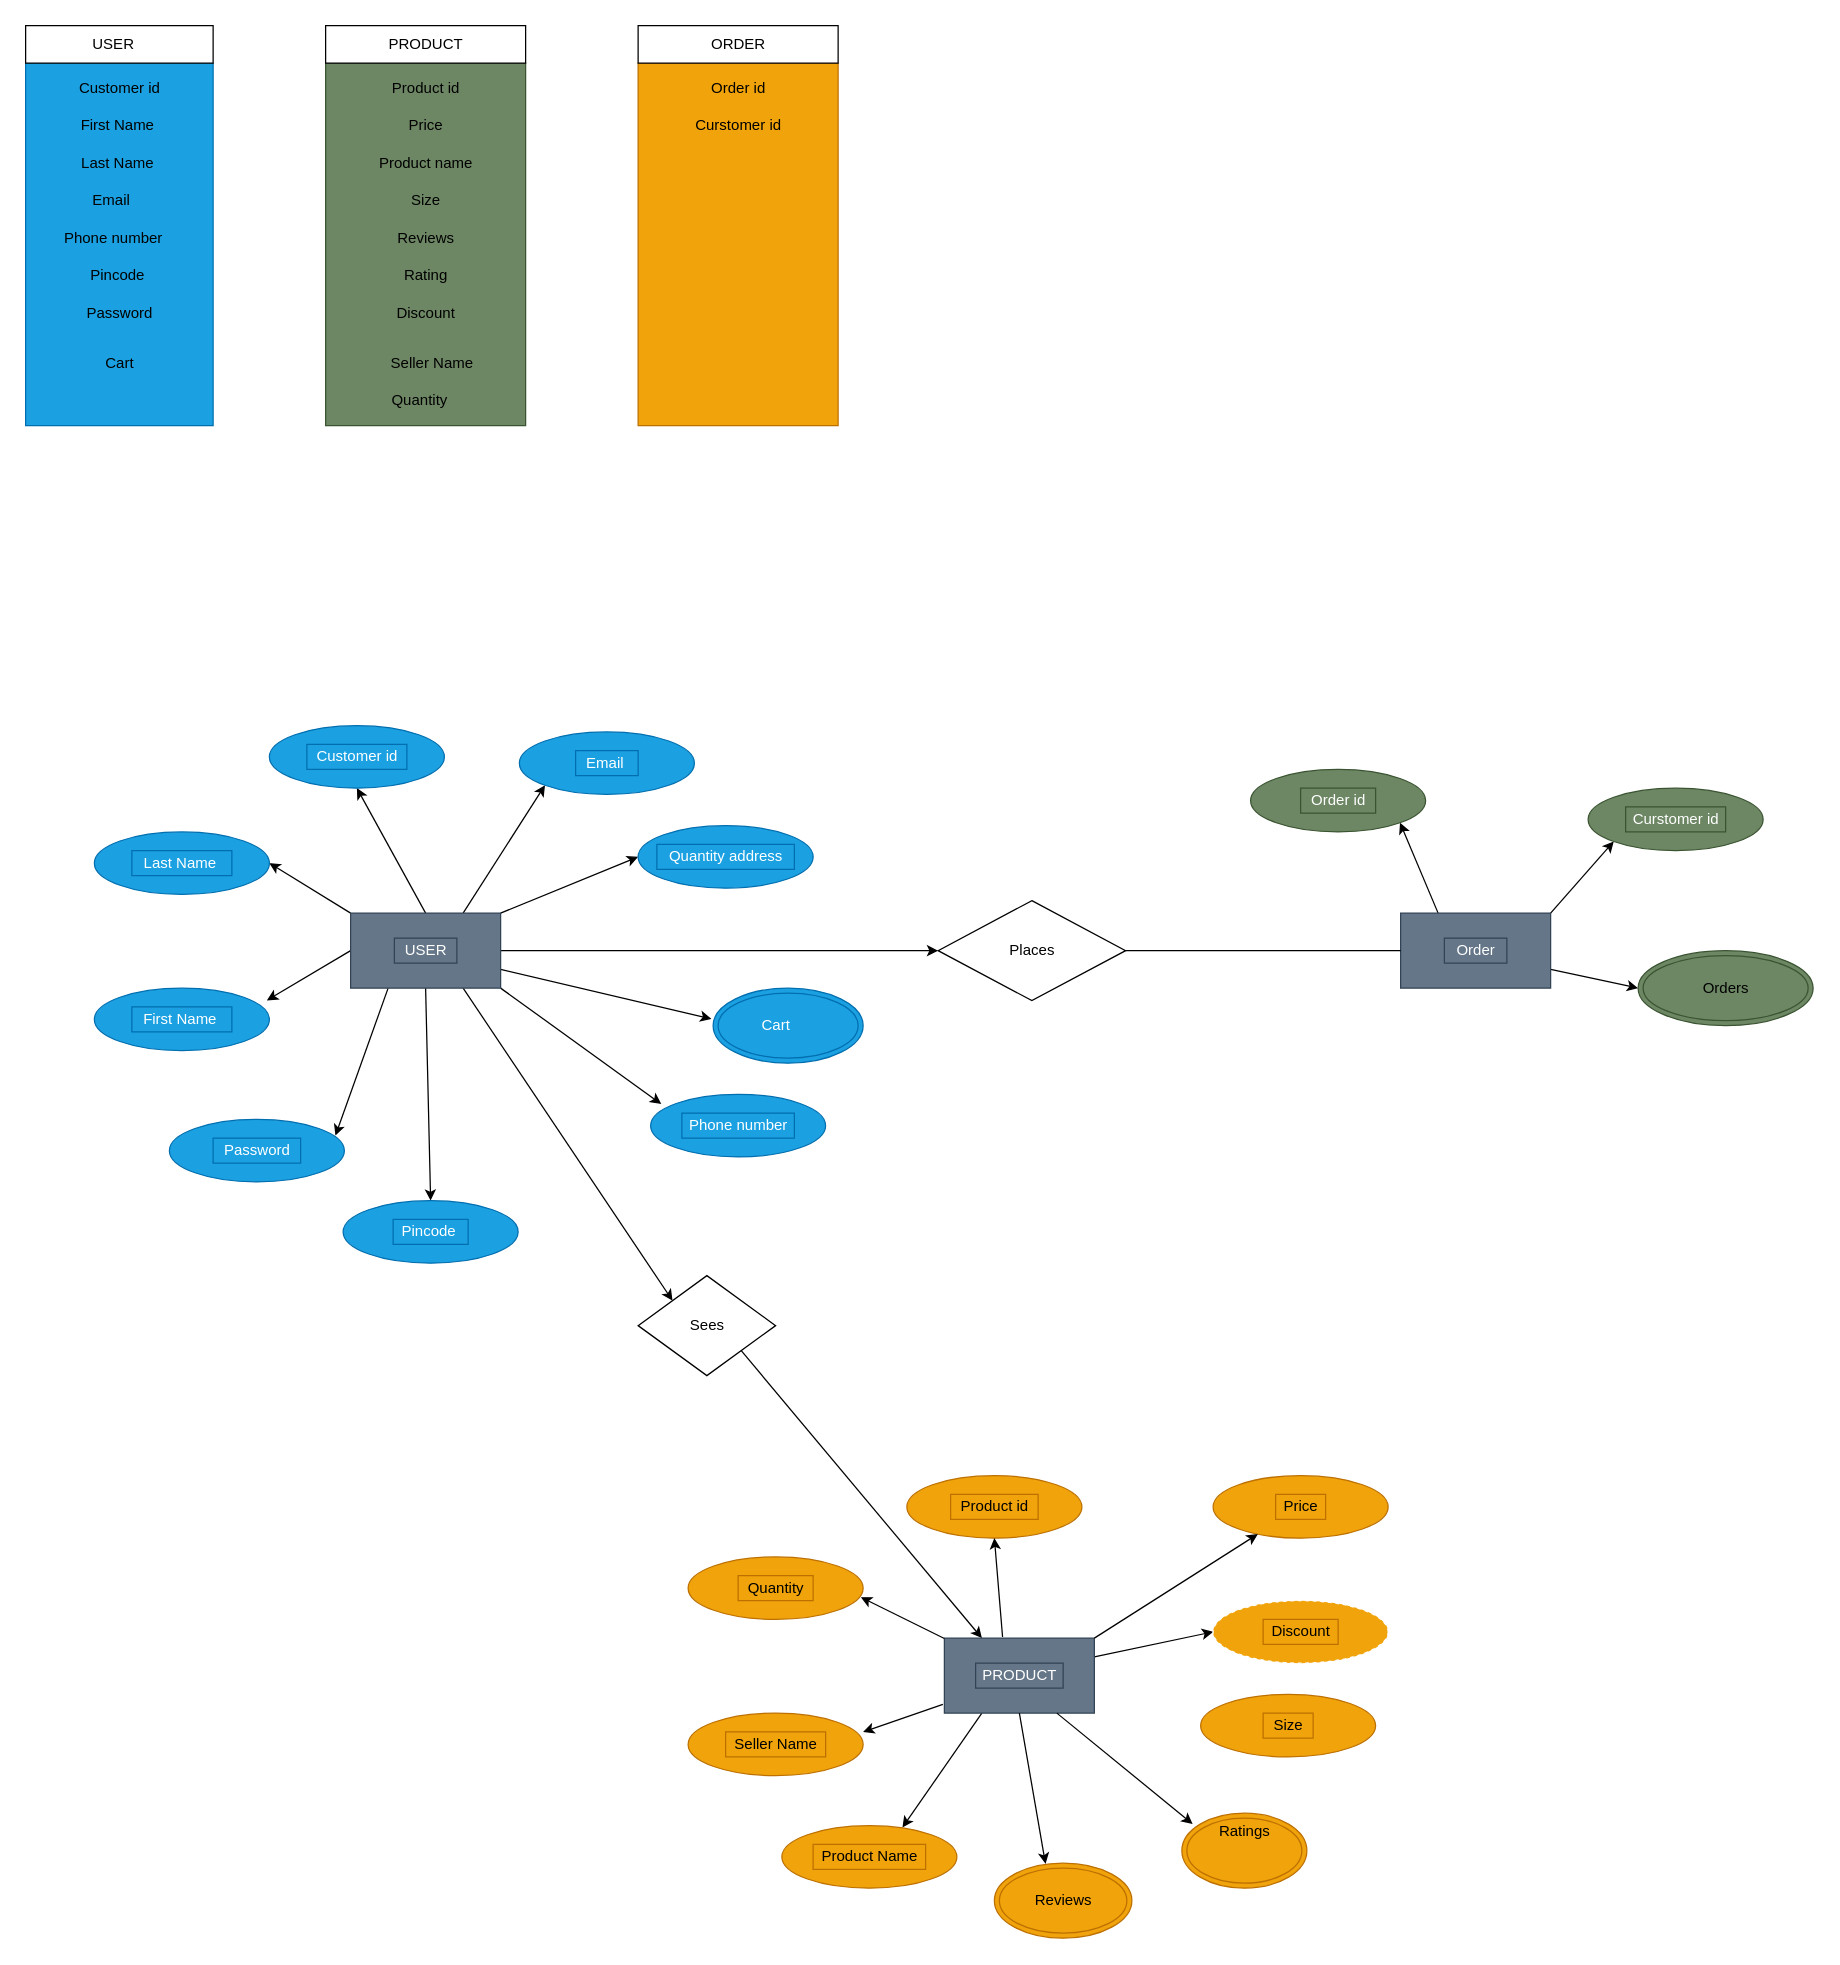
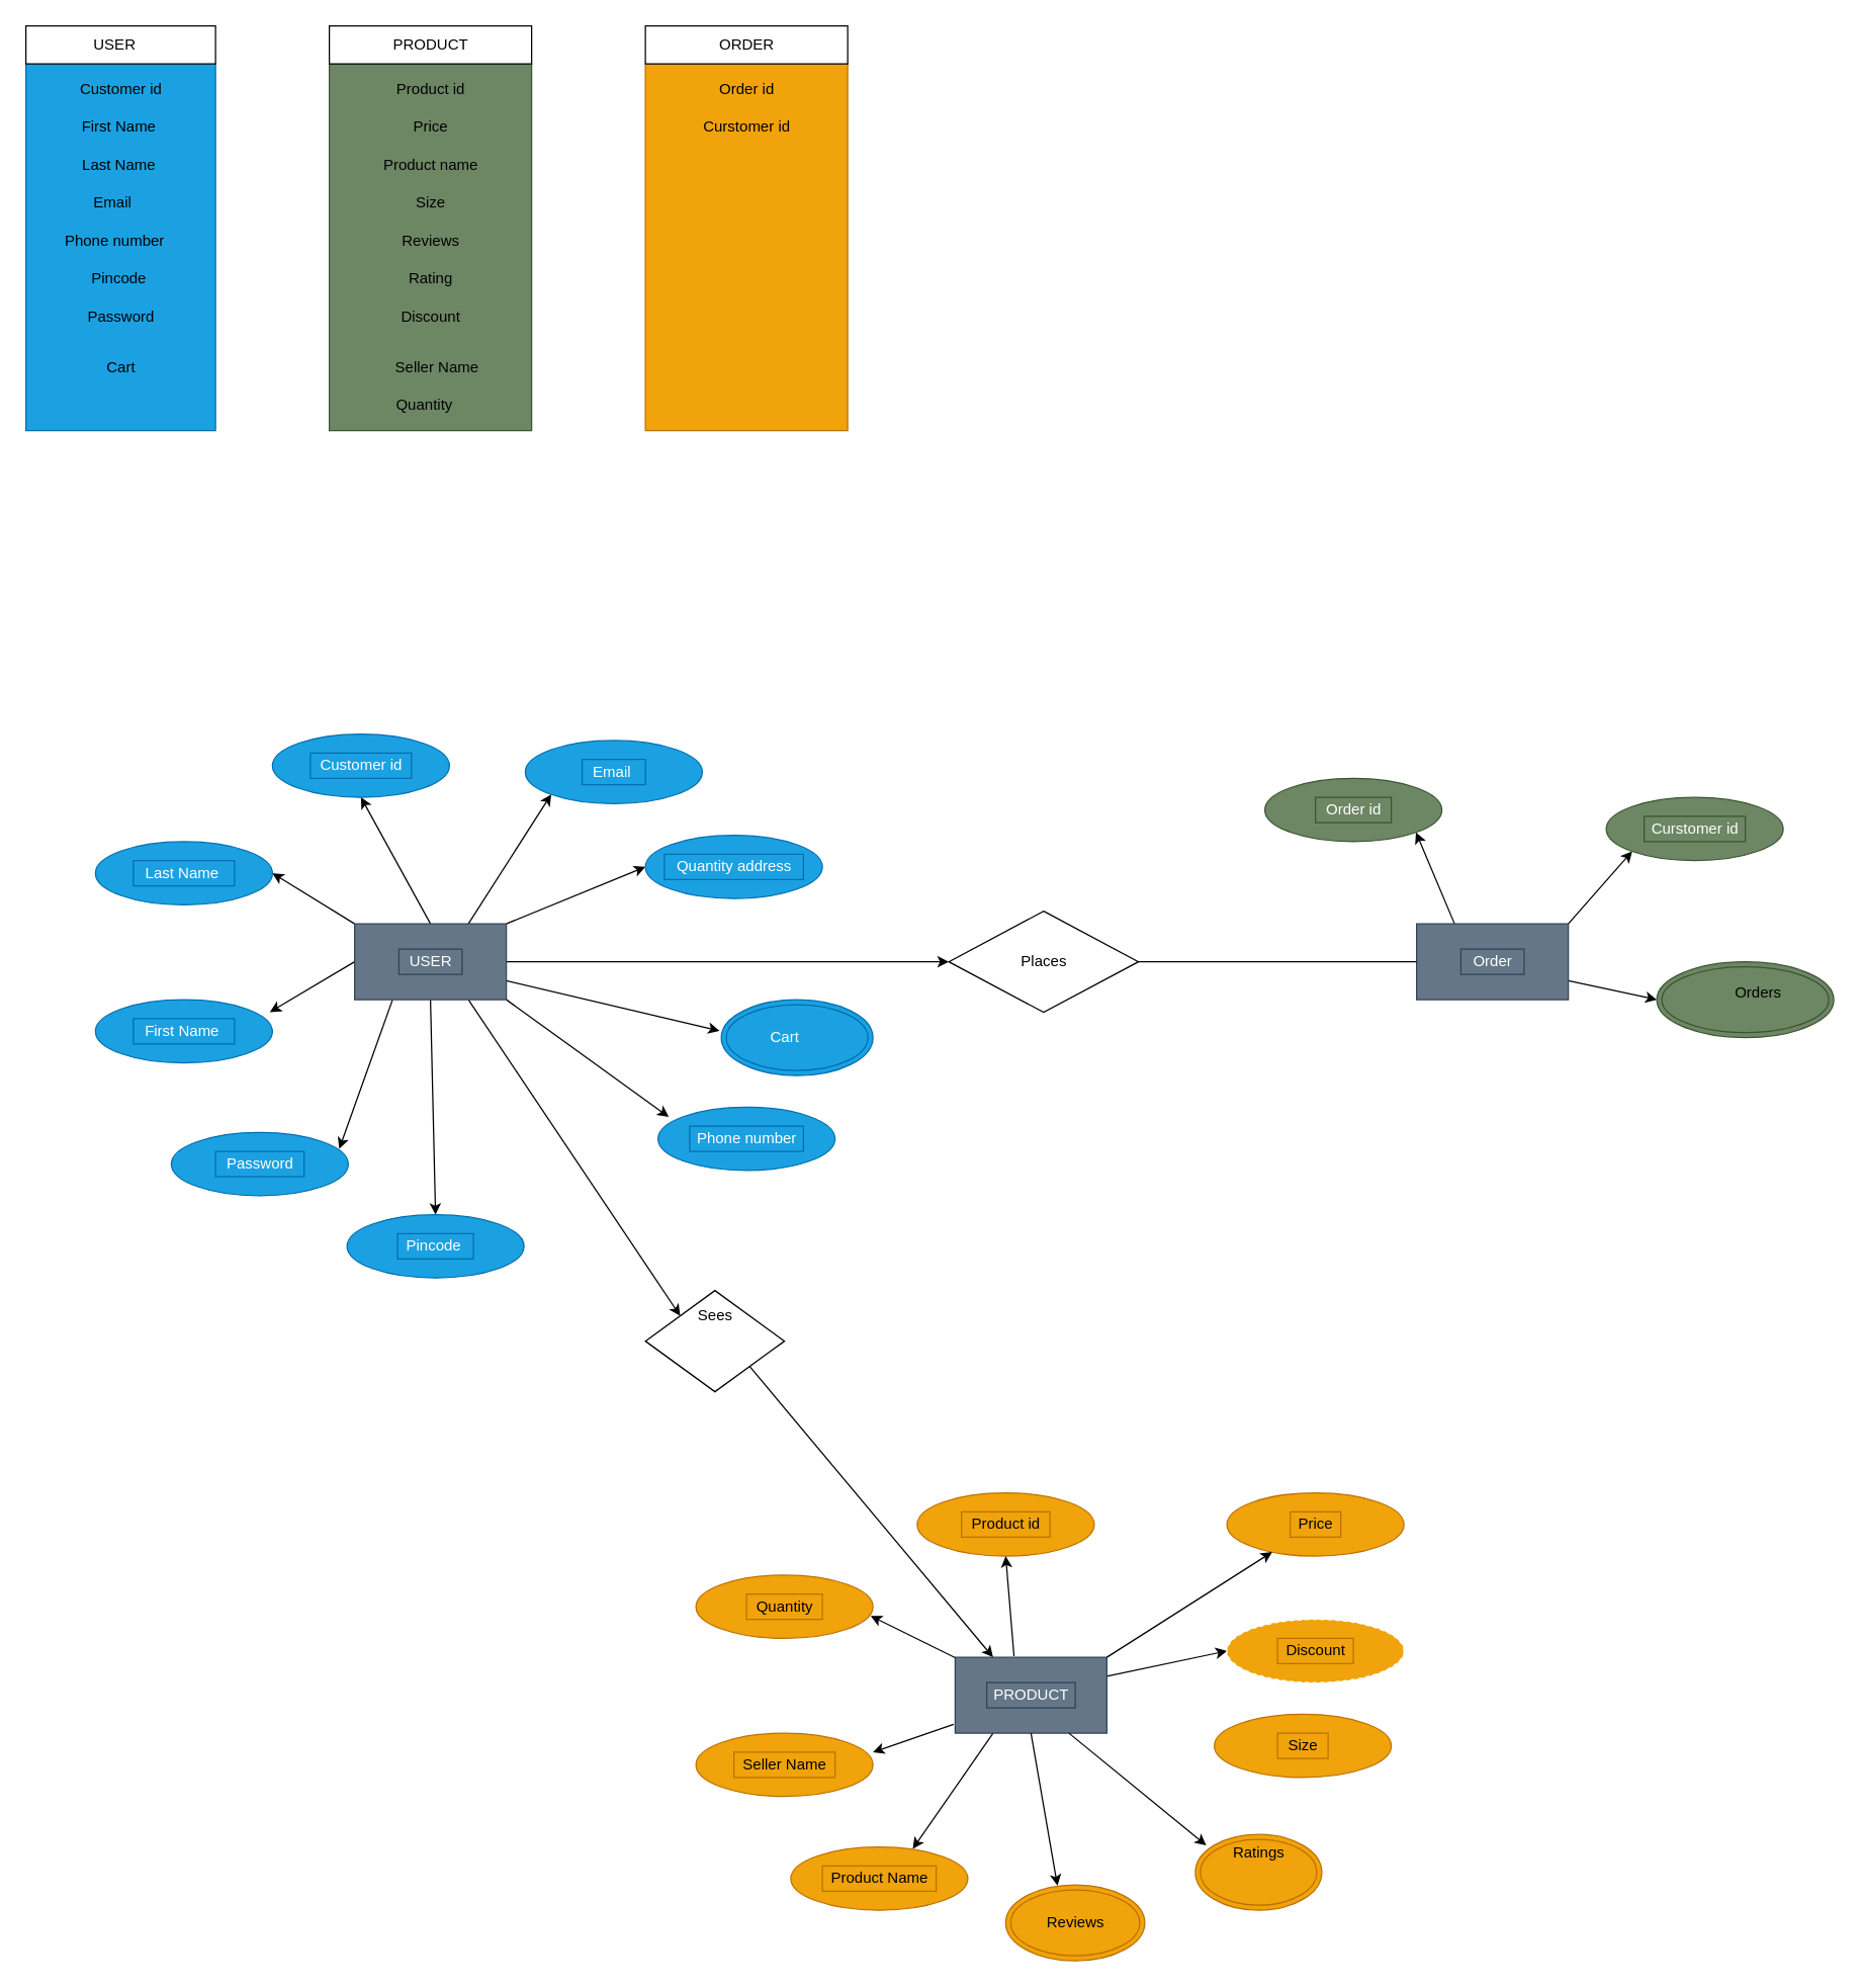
- <mxCell id="100" value="Orders" style="text;html=1;resizable=0;autosize=1;align=center;verticalAlign=middle;points=[];fillColor=none;strokeColor=none;rounded=0;" vertex="1" parent="1"><mxGeometry x="1355" y="780" width="50" height="20" as="geometry" /></mxCell>
+ <mxCell id="100" value="Orders" style="text;html=1;resizable=0;autosize=1;align=center;verticalAlign=middle;points=[];fillColor=none;strokeColor=none;rounded=0;" vertex="1" parent="1"><mxGeometry x="1365" y="775" width="50" height="20" as="geometry" /></mxCell>
- <mxCell id="103" value="Sees" style="text;html=1;resizable=0;autosize=1;align=center;verticalAlign=middle;points=[];fillColor=none;strokeColor=none;rounded=0;" vertex="1" parent="1"><mxGeometry x="545" y="1050" width="40" height="20" as="geometry" /></mxCell>
+ <mxCell id="103" value="Sees" style="text;html=1;resizable=0;autosize=1;align=center;verticalAlign=middle;points=[];fillColor=none;strokeColor=none;rounded=0;" vertex="1" parent="1"><mxGeometry x="545" y="1030" width="40" height="20" as="geometry" /></mxCell>
